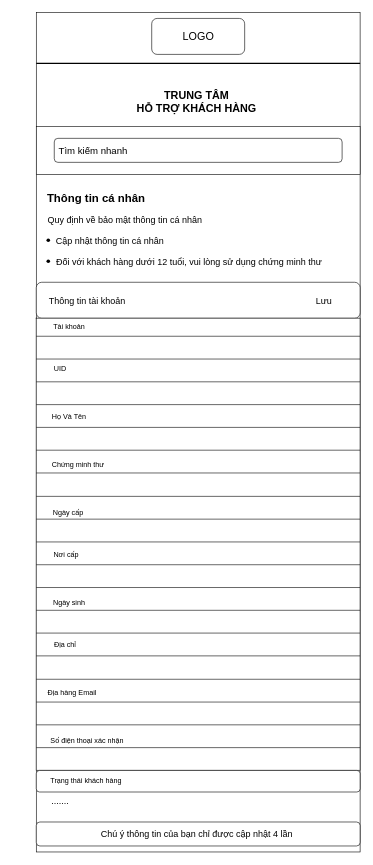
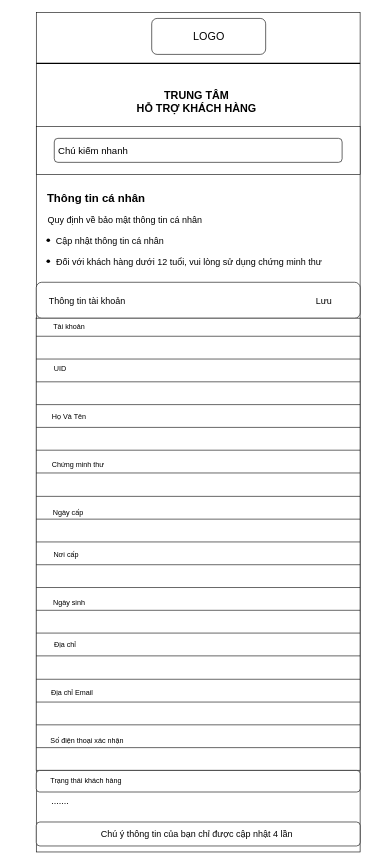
- <mxCell id="4" value="&lt;font style=&quot;font-size: 18px;&quot;&gt;LOGO&lt;/font&gt;" style="rounded=1;whiteSpace=wrap;html=1;" vertex="1" parent="1"><mxGeometry x="252.5" y="30" width="155" height="60" as="geometry" /></mxCell>
+ <mxCell id="4" value="&lt;font style=&quot;font-size: 18px;&quot;&gt;LOGO&lt;/font&gt;" style="rounded=1;whiteSpace=wrap;html=1;" vertex="1" parent="1"><mxGeometry x="252.5" y="30" width="190" height="60" as="geometry" /></mxCell>
- <mxCell id="9" value="&lt;font style=&quot;font-size: 16px;&quot;&gt;Tìm kiếm nhanh&lt;/font&gt;" style="text;strokeColor=none;align=center;fillColor=none;html=1;verticalAlign=middle;whiteSpace=wrap;rounded=0;" vertex="1" parent="1"><mxGeometry x="80" y="235" width="150" height="30" as="geometry" /></mxCell>
+ <mxCell id="9" value="&lt;font style=&quot;font-size: 16px;&quot;&gt;Chú kiếm nhanh&lt;/font&gt;" style="text;strokeColor=none;align=center;fillColor=none;html=1;verticalAlign=middle;whiteSpace=wrap;rounded=0;" vertex="1" parent="1"><mxGeometry x="80" y="235" width="150" height="30" as="geometry" /></mxCell>
- <mxCell id="70" value="Địa hàng Email" style="text;strokeColor=none;align=center;fillColor=none;html=1;verticalAlign=middle;whiteSpace=wrap;rounded=0;" vertex="1" parent="1"><mxGeometry x="60" y="1140" width="120" height="30" as="geometry" /></mxCell>
+ <mxCell id="70" value="Địa chỉ Email" style="text;strokeColor=none;align=center;fillColor=none;html=1;verticalAlign=middle;whiteSpace=wrap;rounded=0;" vertex="1" parent="1"><mxGeometry x="60" y="1140" width="120" height="30" as="geometry" /></mxCell>
